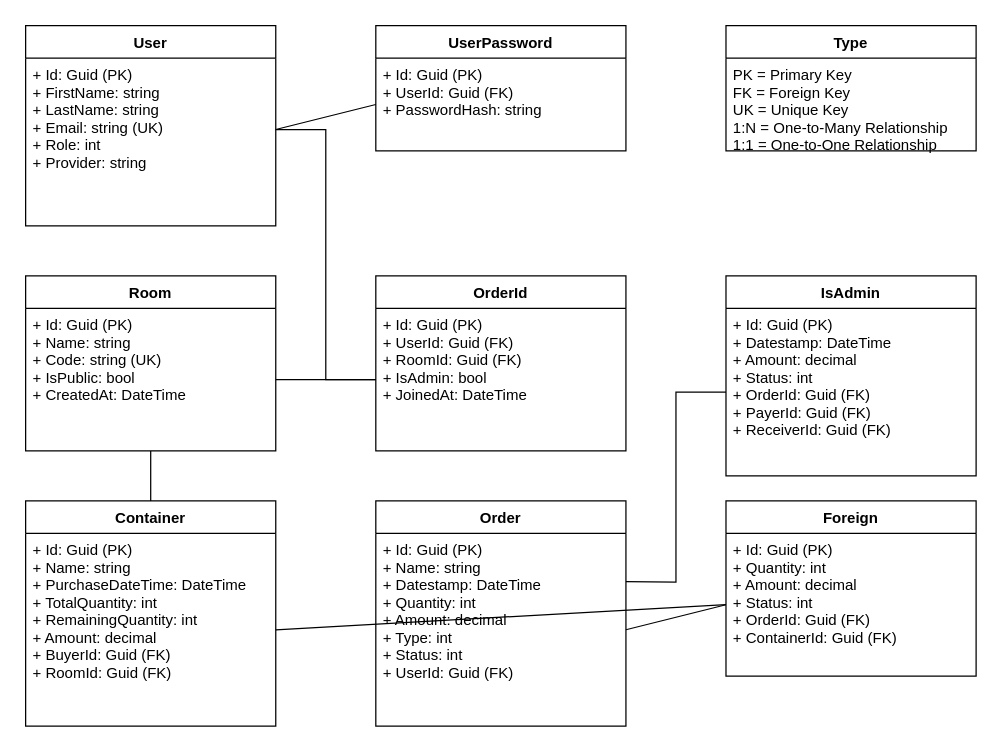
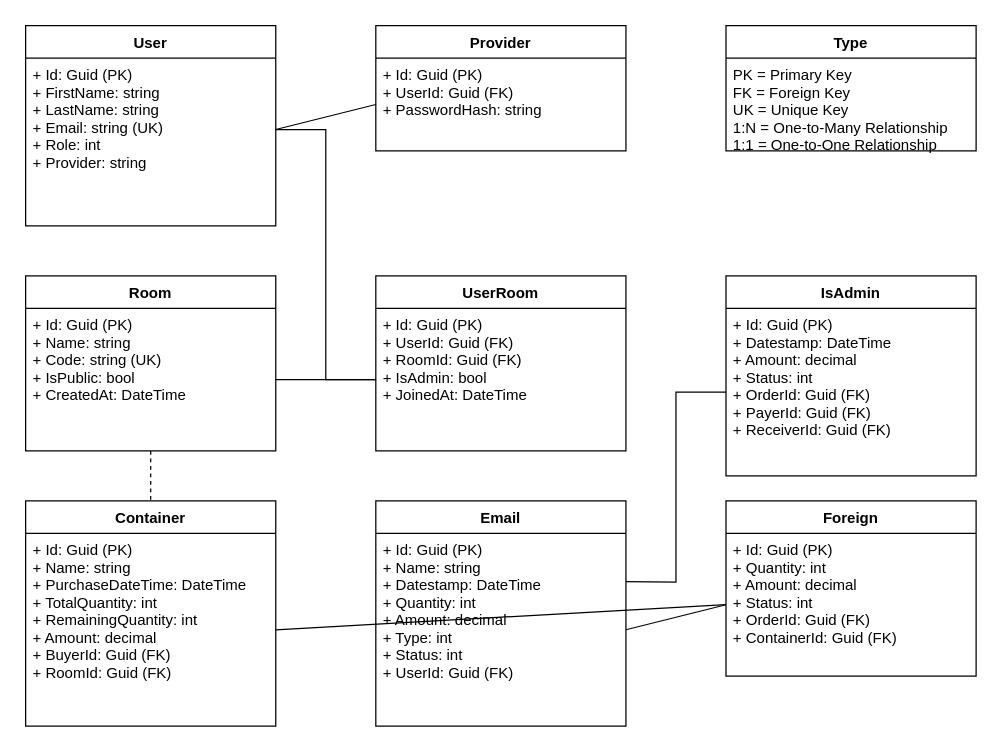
- <mxCell id="4" value="UserPassword" style="swimlane;fontStyle=1;align=center;verticalAlign=top;childLayout=stackLayout;horizontal=1;startSize=26;horizontalStack=0;resizeParent=1;resizeLast=0;collapsible=1;marginBottom=0;rounded=0;shadow=0;strokeWidth=1;" vertex="1" parent="1"><mxGeometry x="300" y="20" width="200" height="100" as="geometry" /></mxCell>
+ <mxCell id="4" value="Provider" style="swimlane;fontStyle=1;align=center;verticalAlign=top;childLayout=stackLayout;horizontal=1;startSize=26;horizontalStack=0;resizeParent=1;resizeLast=0;collapsible=1;marginBottom=0;rounded=0;shadow=0;strokeWidth=1;" vertex="1" parent="1"><mxGeometry x="300" y="20" width="200" height="100" as="geometry" /></mxCell>
- <mxCell id="8" value="OrderId" style="swimlane;fontStyle=1;align=center;verticalAlign=top;childLayout=stackLayout;horizontal=1;startSize=26;horizontalStack=0;resizeParent=1;resizeLast=0;collapsible=1;marginBottom=0;rounded=0;shadow=0;strokeWidth=1;" vertex="1" parent="1"><mxGeometry x="300" y="220" width="200" height="140" as="geometry" /></mxCell>
+ <mxCell id="8" value="UserRoom" style="swimlane;fontStyle=1;align=center;verticalAlign=top;childLayout=stackLayout;horizontal=1;startSize=26;horizontalStack=0;resizeParent=1;resizeLast=0;collapsible=1;marginBottom=0;rounded=0;shadow=0;strokeWidth=1;" vertex="1" parent="1"><mxGeometry x="300" y="220" width="200" height="140" as="geometry" /></mxCell>
- <mxCell id="21" value="" style="endArrow=none;html=1;rounded=0;exitX=0.5;exitY=1;exitDx=0;exitDy=0;entryX=0.5;entryY=0;entryDx=0;entryDy=0;" edge="1" parent="1" source="6" target="10"><mxGeometry relative="1" as="geometry" /></mxCell>
+ <mxCell id="21" value="" style="endArrow=none;html=1;rounded=0;exitX=0.5;exitY=1;exitDx=0;exitDy=0;entryX=0.5;entryY=0;entryDx=0;entryDy=0;dashed=1;" edge="1" parent="1" source="6" target="10"><mxGeometry relative="1" as="geometry" /></mxCell>
- <mxCell id="12" value="Order" style="swimlane;fontStyle=1;align=center;verticalAlign=top;childLayout=stackLayout;horizontal=1;startSize=26;horizontalStack=0;resizeParent=1;resizeLast=0;collapsible=1;marginBottom=0;rounded=0;shadow=0;strokeWidth=1;" vertex="1" parent="1"><mxGeometry x="300" y="400" width="200" height="180" as="geometry" /></mxCell>
+ <mxCell id="12" value="Email" style="swimlane;fontStyle=1;align=center;verticalAlign=top;childLayout=stackLayout;horizontal=1;startSize=26;horizontalStack=0;resizeParent=1;resizeLast=0;collapsible=1;marginBottom=0;rounded=0;shadow=0;strokeWidth=1;" vertex="1" parent="1"><mxGeometry x="300" y="400" width="200" height="180" as="geometry" /></mxCell>
